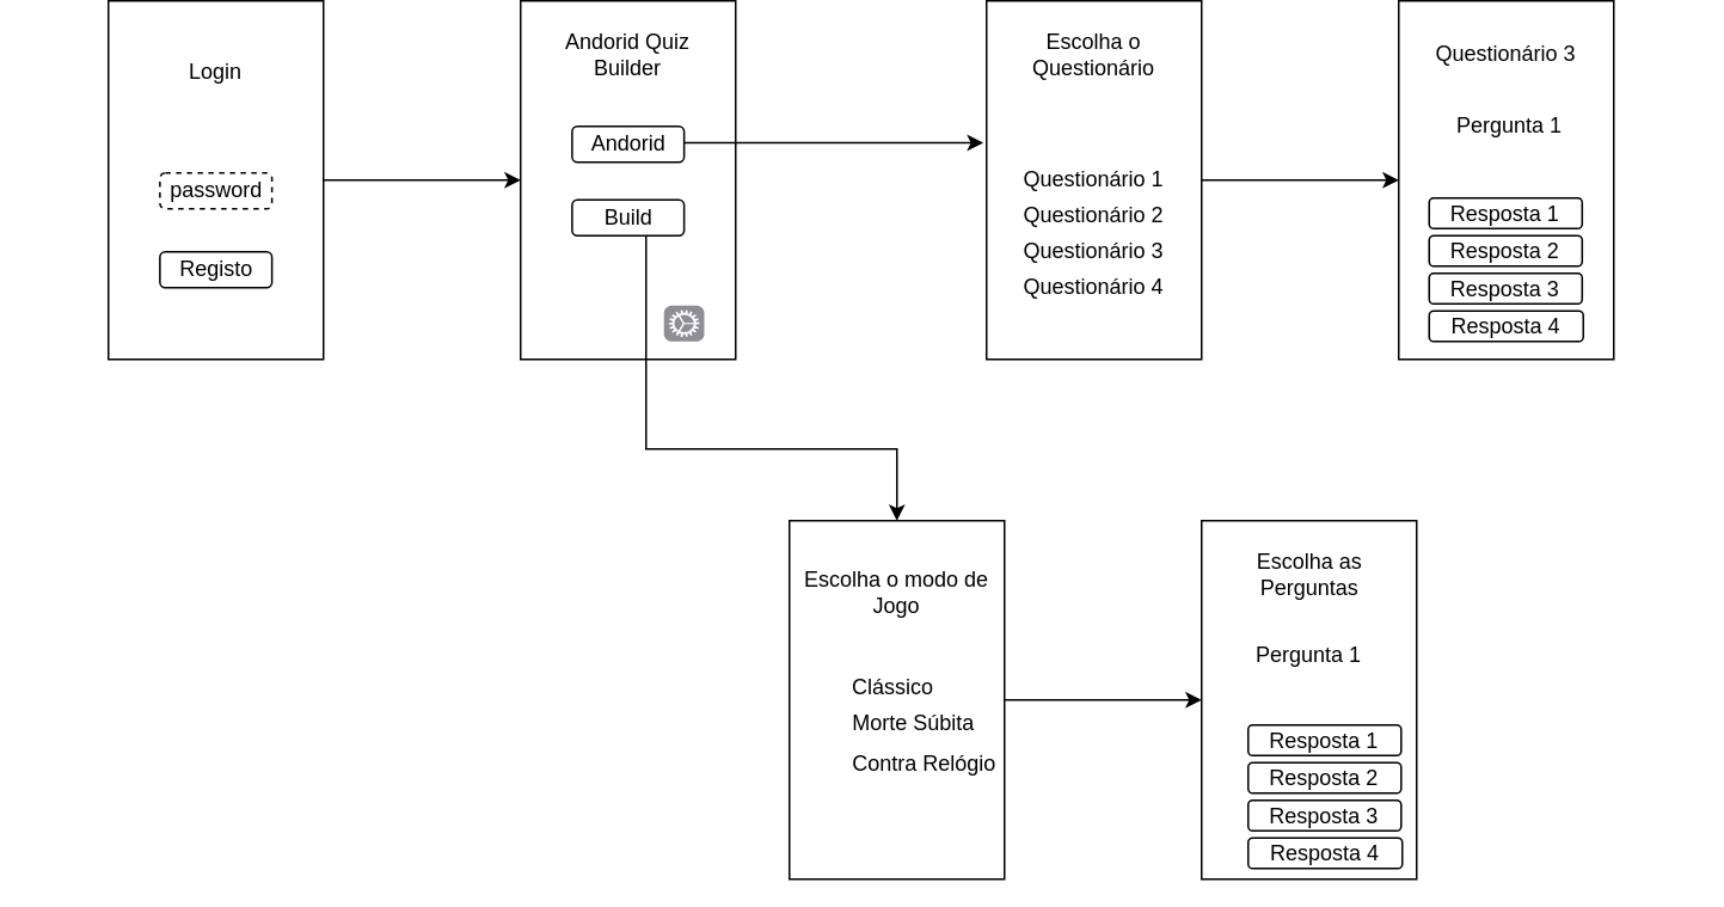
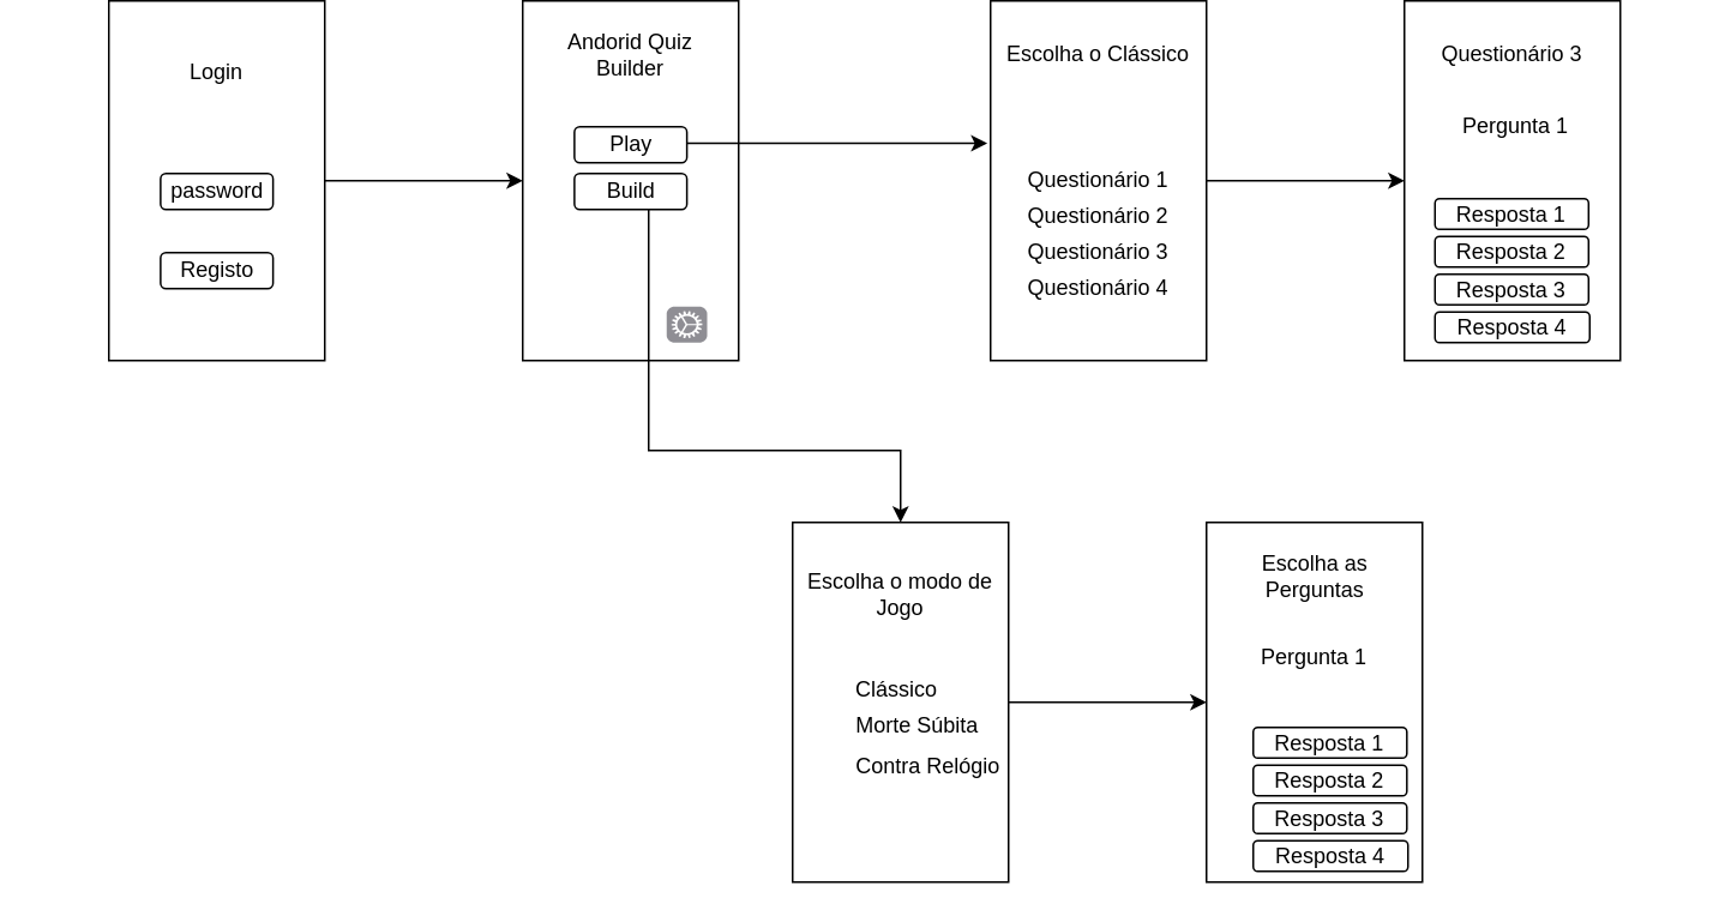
- <mxCell id="37" value="Escolha o Questionário" style="text;html=1;strokeColor=none;fillColor=none;align=center;verticalAlign=middle;whiteSpace=wrap;rounded=0;" vertex="1" parent="1"><mxGeometry x="555" y="20" width="110" height="20" as="geometry" /></mxCell>
+ <mxCell id="37" value="Escolha o Clássico" style="text;html=1;strokeColor=none;fillColor=none;align=center;verticalAlign=middle;whiteSpace=wrap;rounded=0;" vertex="1" parent="1"><mxGeometry x="555" y="20" width="110" height="20" as="geometry" /></mxCell>
- <mxCell id="9" value="Andorid" style="rounded=1;whiteSpace=wrap;html=1;" vertex="1" parent="1"><mxGeometry x="318.75" y="70" width="62.5" height="20" as="geometry" /></mxCell>
+ <mxCell id="9" value="Play" style="rounded=1;whiteSpace=wrap;html=1;" vertex="1" parent="1"><mxGeometry x="318.75" y="70" width="62.5" height="20" as="geometry" /></mxCell>
- <mxCell id="6" value="password" style="rounded=1;whiteSpace=wrap;html=1;dashed=1;" vertex="1" parent="1"><mxGeometry x="88.75" y="96" width="62.5" height="20" as="geometry" /></mxCell>
+ <mxCell id="6" value="password" style="rounded=1;whiteSpace=wrap;html=1;" vertex="1" parent="1"><mxGeometry x="88.75" y="96" width="62.5" height="20" as="geometry" /></mxCell>
- <mxCell id="11" value="Build" style="rounded=1;whiteSpace=wrap;html=1;" vertex="1" parent="1"><mxGeometry x="318.75" y="111" width="62.5" height="20" as="geometry" /></mxCell>
+ <mxCell id="11" value="Build" style="rounded=1;whiteSpace=wrap;html=1;" vertex="1" parent="1"><mxGeometry x="318.75" y="96" width="62.5" height="20" as="geometry" /></mxCell>
